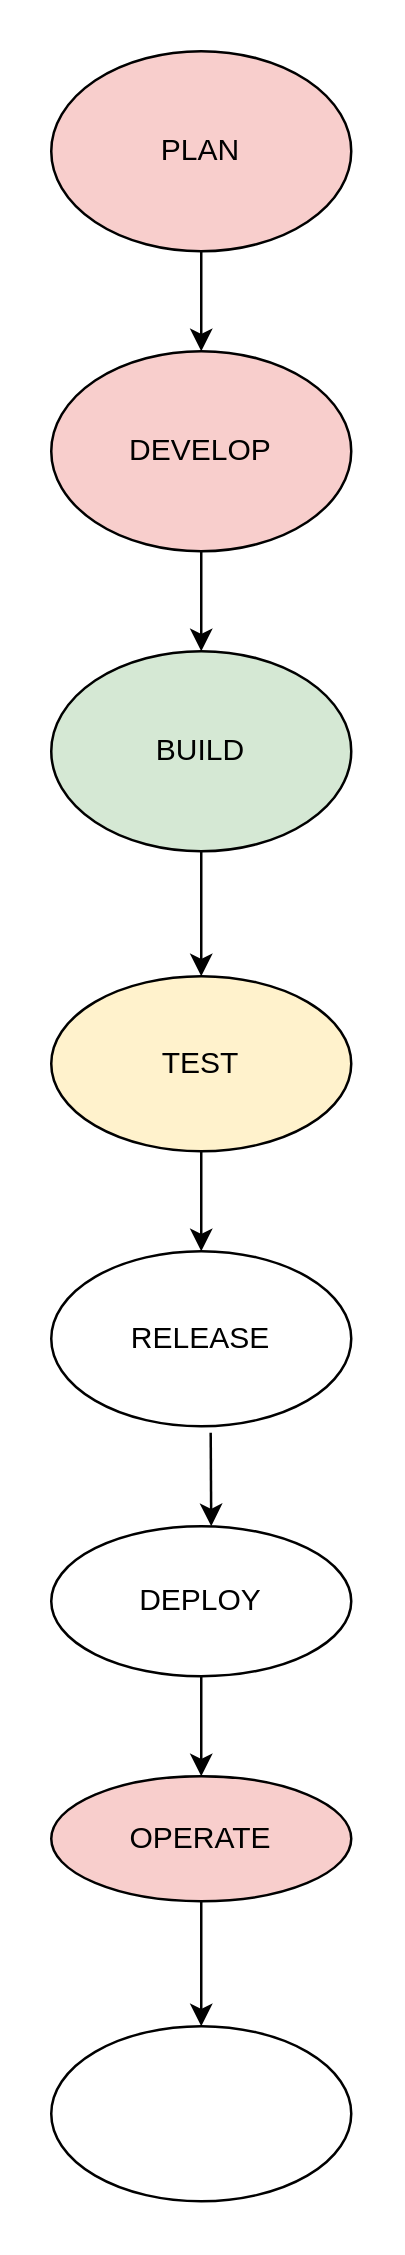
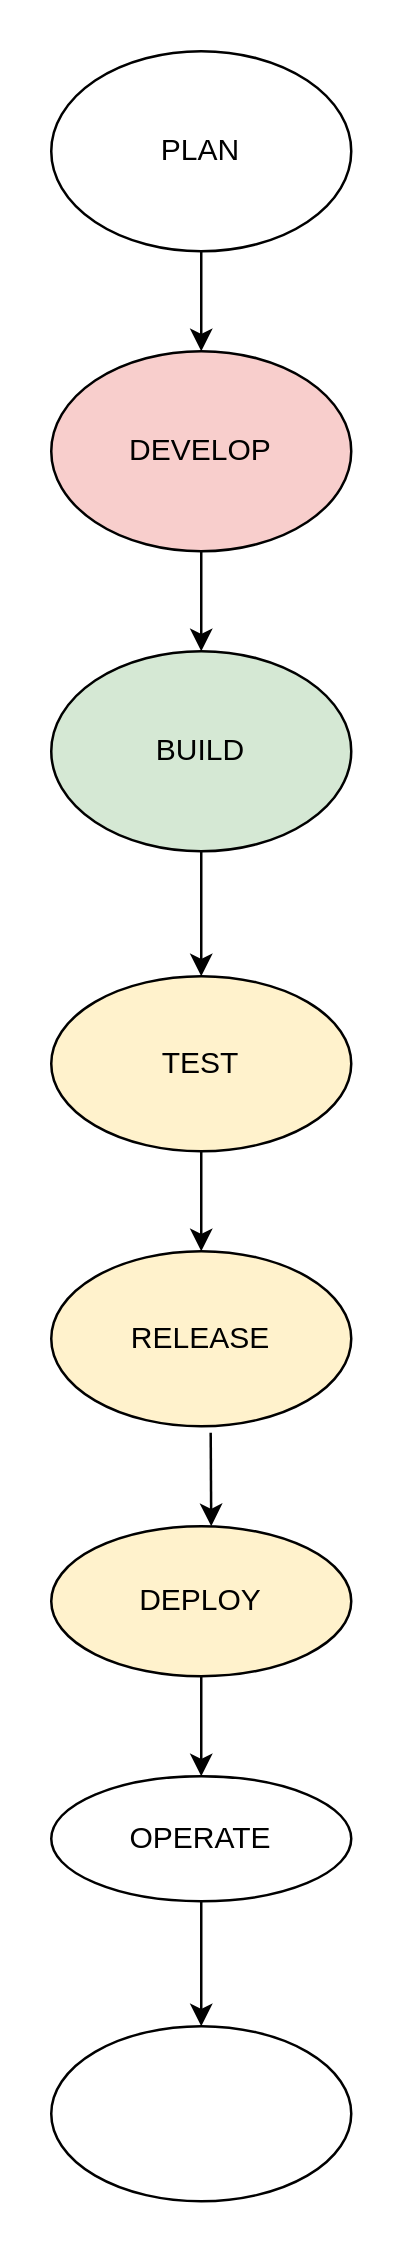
- <mxCell id="2" value="PLAN" style="ellipse;whiteSpace=wrap;html=1;fillColor=#f8cecc;" vertex="1" parent="1"><mxGeometry x="20" y="20" width="120" height="80" as="geometry" /></mxCell>
+ <mxCell id="2" value="PLAN" style="ellipse;whiteSpace=wrap;html=1;" vertex="1" parent="1"><mxGeometry x="20" y="20" width="120" height="80" as="geometry" /></mxCell>
- <mxCell id="10" value="RELEASE" style="ellipse;whiteSpace=wrap;html=1;" vertex="1" parent="1"><mxGeometry x="20" y="500" width="120" height="70" as="geometry" /></mxCell>
+ <mxCell id="10" value="RELEASE" style="ellipse;whiteSpace=wrap;html=1;fillColor=#fff2cc;" vertex="1" parent="1"><mxGeometry x="20" y="500" width="120" height="70" as="geometry" /></mxCell>
- <mxCell id="12" value="DEPLOY" style="ellipse;whiteSpace=wrap;html=1;" vertex="1" parent="1"><mxGeometry x="20" y="610" width="120" height="60" as="geometry" /></mxCell>
+ <mxCell id="12" value="DEPLOY" style="ellipse;whiteSpace=wrap;html=1;fillColor=#fff2cc;" vertex="1" parent="1"><mxGeometry x="20" y="610" width="120" height="60" as="geometry" /></mxCell>
- <mxCell id="14" value="OPERATE" style="ellipse;whiteSpace=wrap;html=1;fillColor=#f8cecc;" vertex="1" parent="1"><mxGeometry x="20" y="710" width="120" height="50" as="geometry" /></mxCell>
+ <mxCell id="14" value="OPERATE" style="ellipse;whiteSpace=wrap;html=1;" vertex="1" parent="1"><mxGeometry x="20" y="710" width="120" height="50" as="geometry" /></mxCell>
